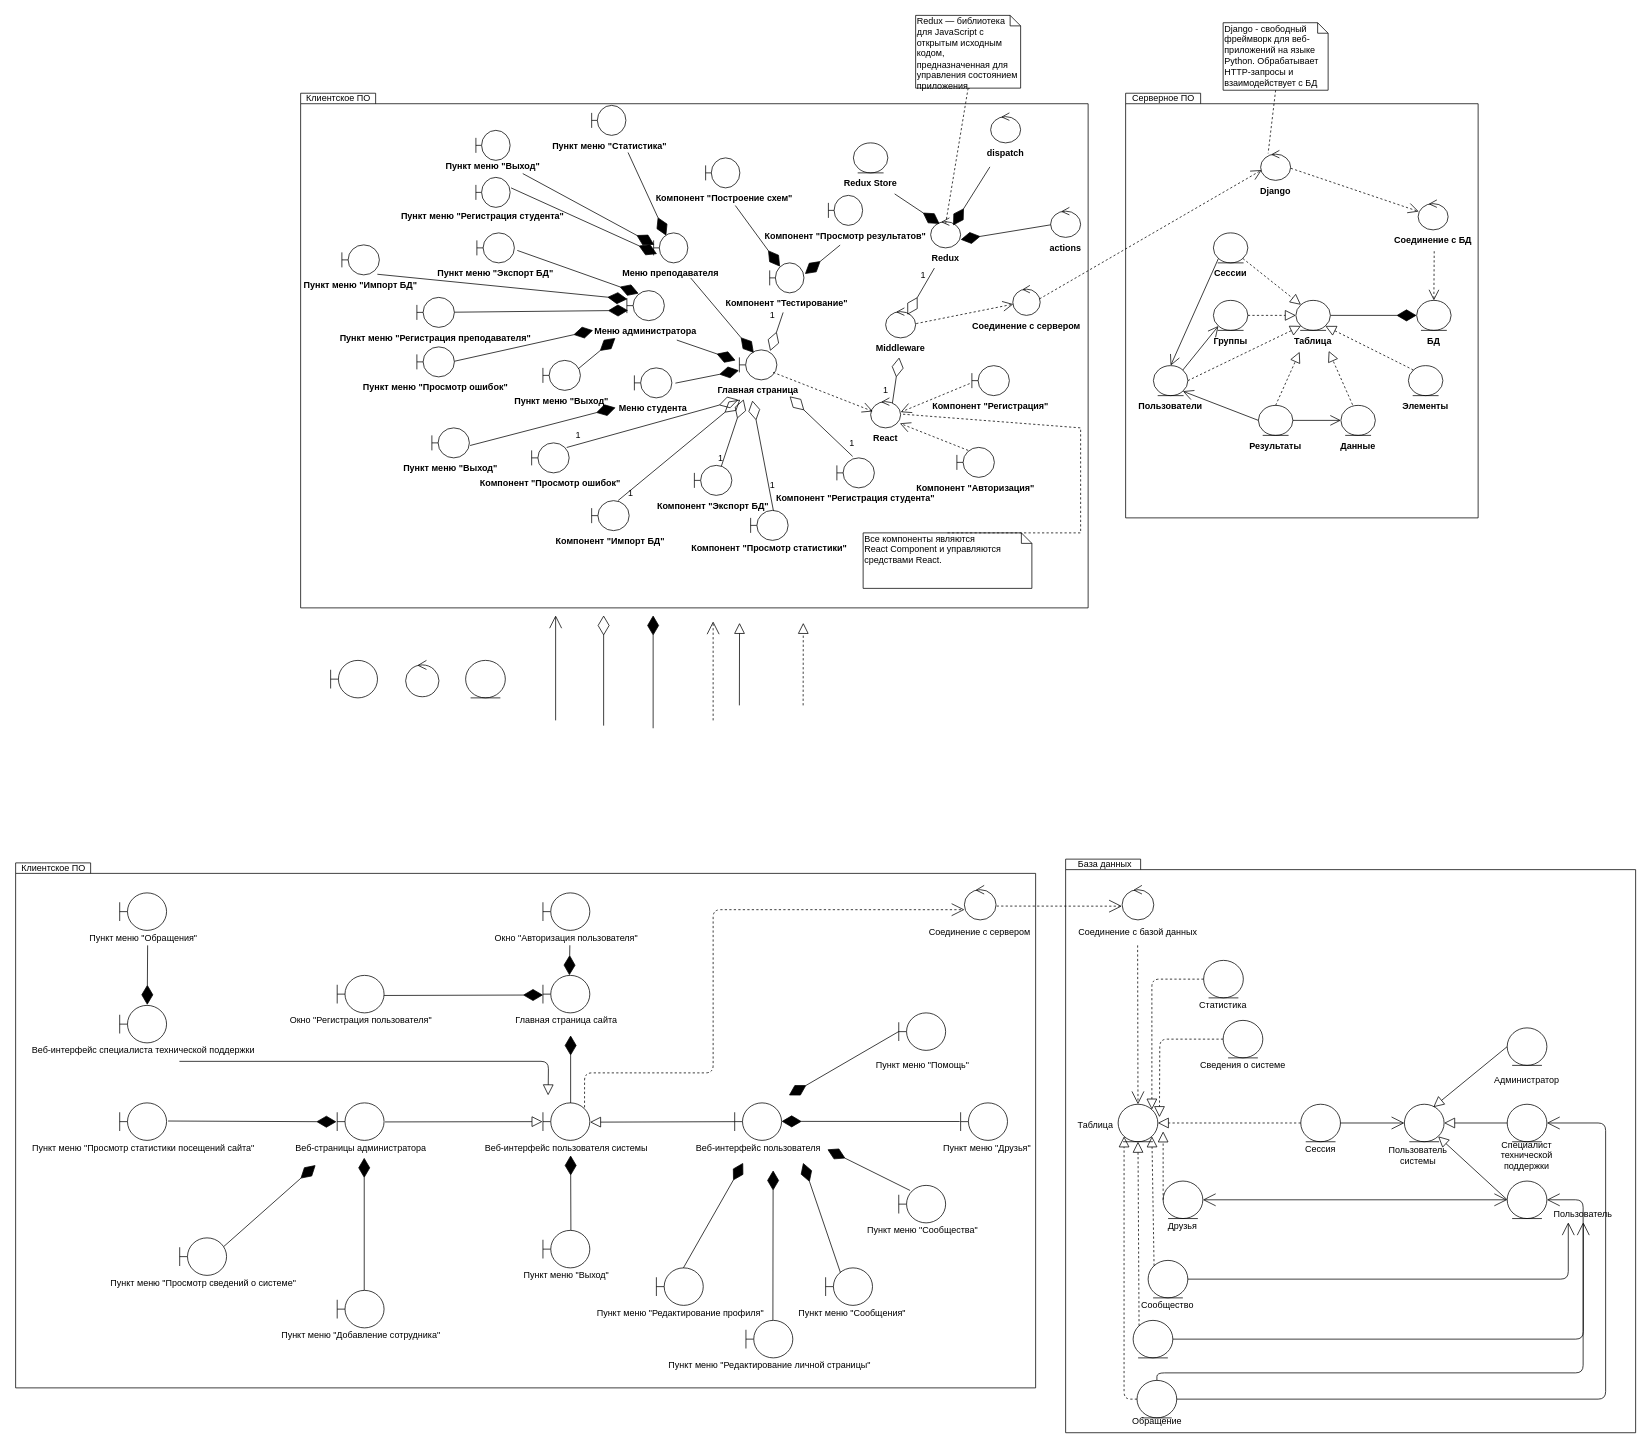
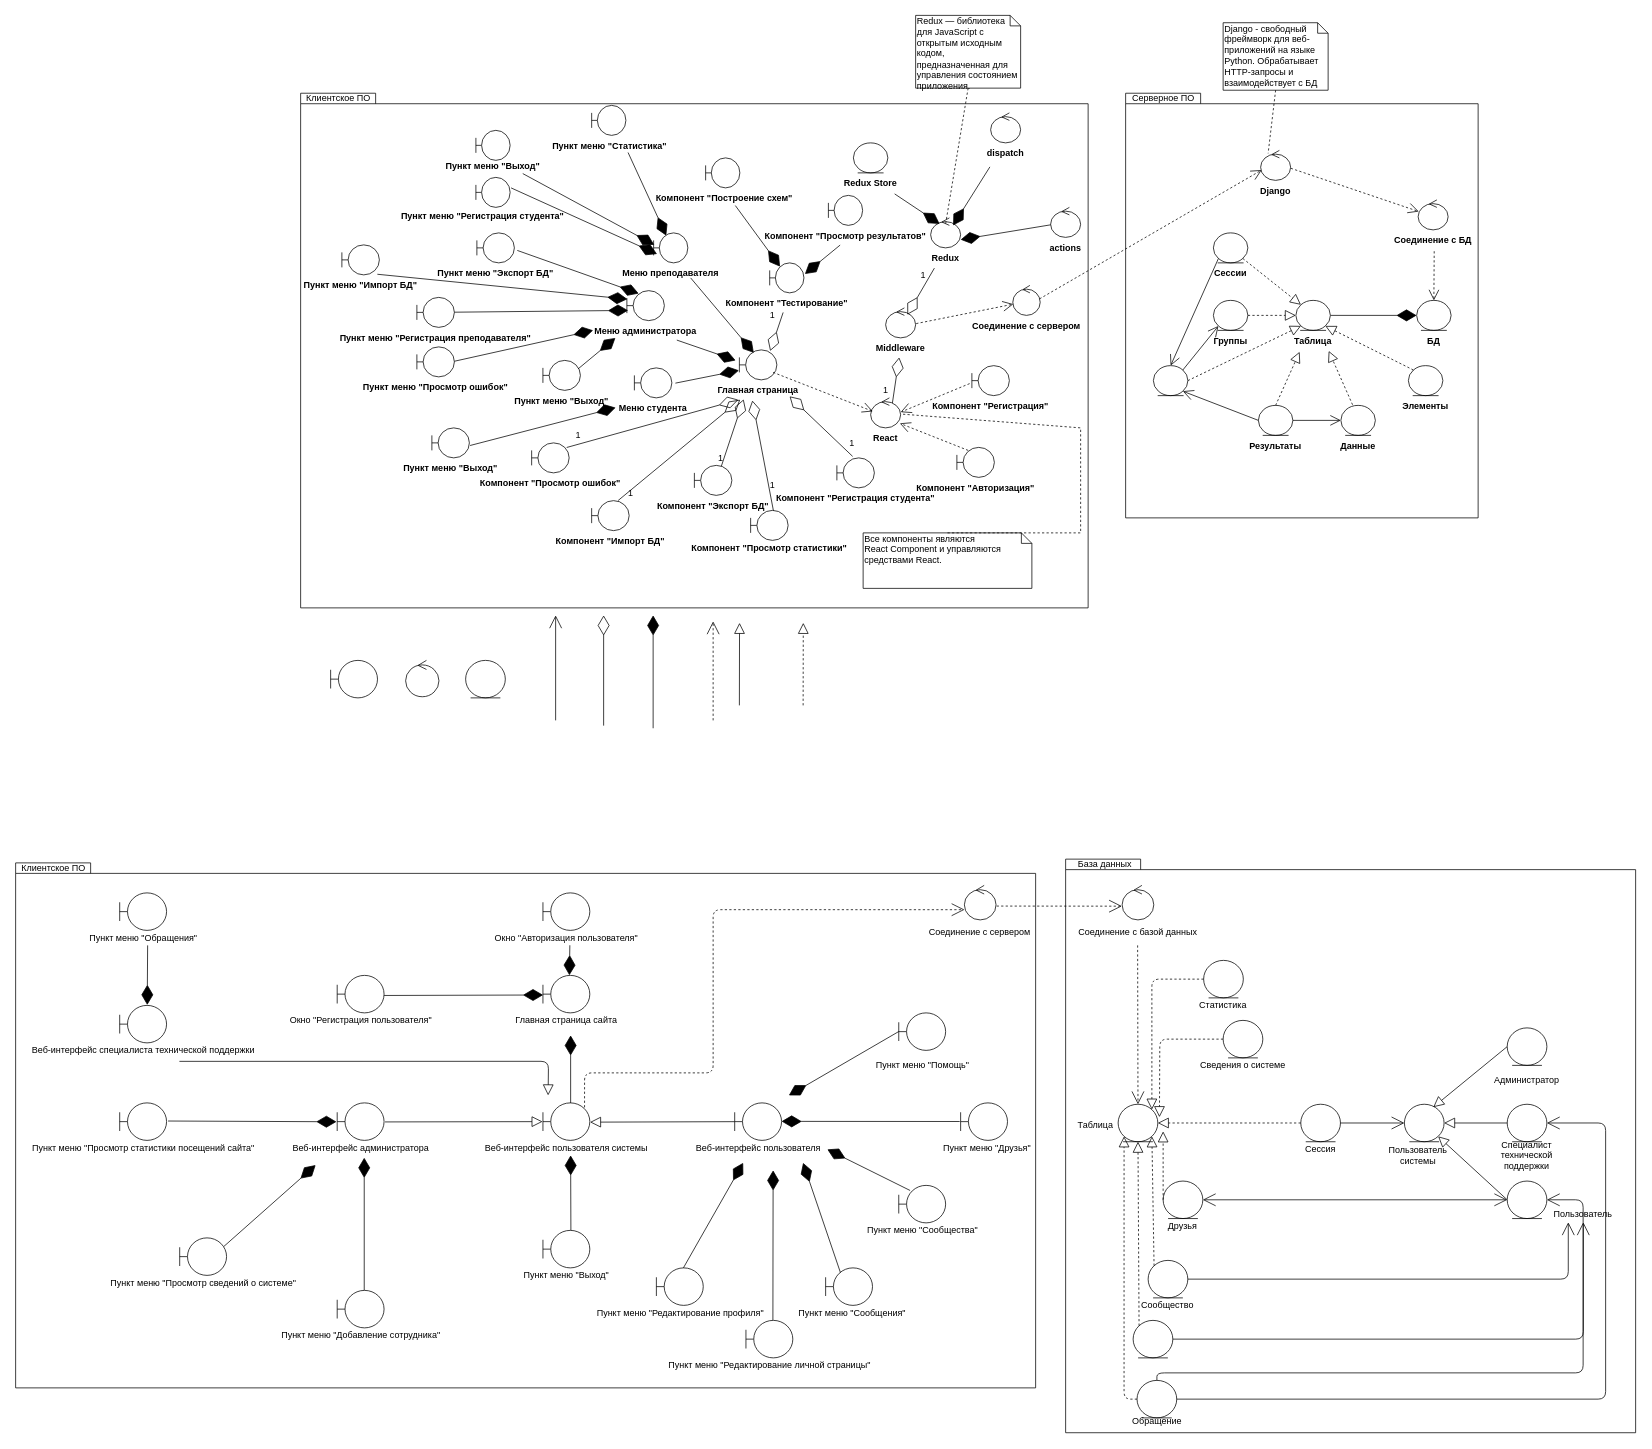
- <mxCell id="189" value="Пользователи" style="text;align=center;fontStyle=1;verticalAlign=middle;spacingLeft=3;spacingRight=3;strokeColor=none;rotatable=0;points=[[0,0.5],[1,0.5]];portConstraint=eastwest;" parent="187" vertex="1"><mxGeometry y="40" width="80" height="26" as="geometry" /></mxCell>
- <mxCell id="250" value="Веб-страницы администратора" style="text;html=1;align=center;verticalAlign=middle;resizable=0;points=[];autosize=1;" parent="1" vertex="1"><mxGeometry x="380" y="1520" width="200" height="20" as="geometry" /></mxCell>
+ <mxCell id="250" value="Веб-интерфейс администратора" style="text;html=1;align=center;verticalAlign=middle;resizable=0;points=[];autosize=1;" parent="1" vertex="1"><mxGeometry x="380" y="1520" width="200" height="20" as="geometry" /></mxCell>
